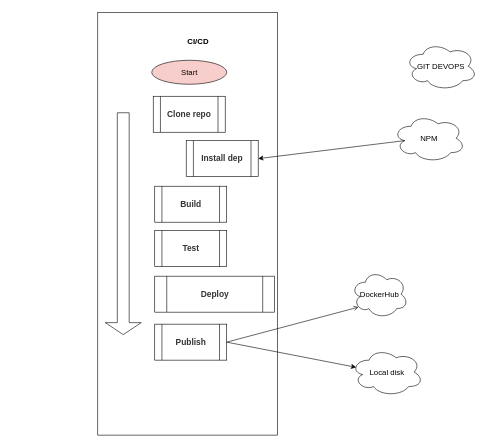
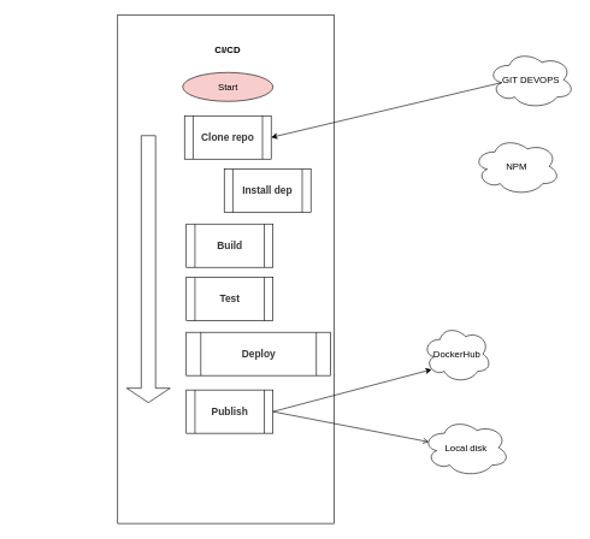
- <mxCell id="3" value="&lt;h1&gt;&lt;b&gt;&lt;font style=&quot;font-size: 13px&quot;&gt;CI/CD&lt;/font&gt;&lt;/b&gt;&lt;/h1&gt;" style="text;html=1;strokeColor=none;fillColor=none;align=center;verticalAlign=middle;whiteSpace=wrap;rounded=0;" vertex="1" parent="1"><mxGeometry x="300" y="50" width="60" height="30" as="geometry" /></mxCell>
+ <mxCell id="3" value="&lt;h1&gt;&lt;b&gt;&lt;font style=&quot;font-size: 13px&quot;&gt;CI/CD&lt;/font&gt;&lt;/b&gt;&lt;/h1&gt;" style="text;html=1;strokeColor=none;fillColor=none;align=center;verticalAlign=middle;whiteSpace=wrap;rounded=0;" vertex="1" parent="1"><mxGeometry x="285" y="50" width="60" height="30" as="geometry" /></mxCell>
+ <mxCell id="13" value="" style="endArrow=classic;html=1;rounded=0;fontSize=13;exitX=0.16;exitY=0.55;exitDx=0;exitDy=0;exitPerimeter=0;entryX=1;entryY=0.5;entryDx=0;entryDy=0;" edge="1" parent="1" source="12" target="4"><mxGeometry width="50" height="50" relative="1" as="geometry"><mxPoint x="165" y="450" as="sourcePoint" /><mxPoint x="215" y="400" as="targetPoint" /></mxGeometry></mxCell>
- <mxCell id="15" value="" style="endArrow=classic;html=1;rounded=0;fontSize=13;exitX=0.16;exitY=0.55;exitDx=0;exitDy=0;exitPerimeter=0;entryX=1;entryY=0.5;entryDx=0;entryDy=0;" edge="1" parent="1" source="14" target="10"><mxGeometry width="50" height="50" relative="1" as="geometry"><mxPoint x="165" y="450" as="sourcePoint" /><mxPoint x="215" y="400" as="targetPoint" /></mxGeometry></mxCell>
- <mxCell id="17" value="" style="endArrow=open;html=1;rounded=0;fontSize=13;exitX=1;exitY=0.5;exitDx=0;exitDy=0;entryX=0.13;entryY=0.77;entryDx=0;entryDy=0;entryPerimeter=0;" edge="1" parent="1" source="8" target="16"><mxGeometry width="50" height="50" relative="1" as="geometry"><mxPoint x="165" y="450" as="sourcePoint" /><mxPoint x="215" y="400" as="targetPoint" /></mxGeometry></mxCell>
+ <mxCell id="17" value="" style="endArrow=classic;html=1;rounded=0;fontSize=13;exitX=1;exitY=0.5;exitDx=0;exitDy=0;entryX=0.13;entryY=0.77;entryDx=0;entryDy=0;entryPerimeter=0;" edge="1" parent="1" source="8" target="16"><mxGeometry width="50" height="50" relative="1" as="geometry"><mxPoint x="165" y="450" as="sourcePoint" /><mxPoint x="215" y="400" as="targetPoint" /></mxGeometry></mxCell>
- <mxCell id="19" value="" style="endArrow=classic;html=1;rounded=0;fontSize=13;exitX=1;exitY=0.5;exitDx=0;exitDy=0;entryX=0.07;entryY=0.4;entryDx=0;entryDy=0;entryPerimeter=0;" edge="1" parent="1" source="8" target="18"><mxGeometry width="50" height="50" relative="1" as="geometry"><mxPoint x="165" y="450" as="sourcePoint" /><mxPoint x="215" y="400" as="targetPoint" /></mxGeometry></mxCell>
+ <mxCell id="19" value="" style="endArrow=open;html=1;rounded=0;fontSize=13;exitX=1;exitY=0.5;exitDx=0;exitDy=0;entryX=0.07;entryY=0.4;entryDx=0;entryDy=0;entryPerimeter=0;" edge="1" parent="1" source="8" target="18"><mxGeometry width="50" height="50" relative="1" as="geometry"><mxPoint x="165" y="450" as="sourcePoint" /><mxPoint x="215" y="400" as="targetPoint" /></mxGeometry></mxCell>
